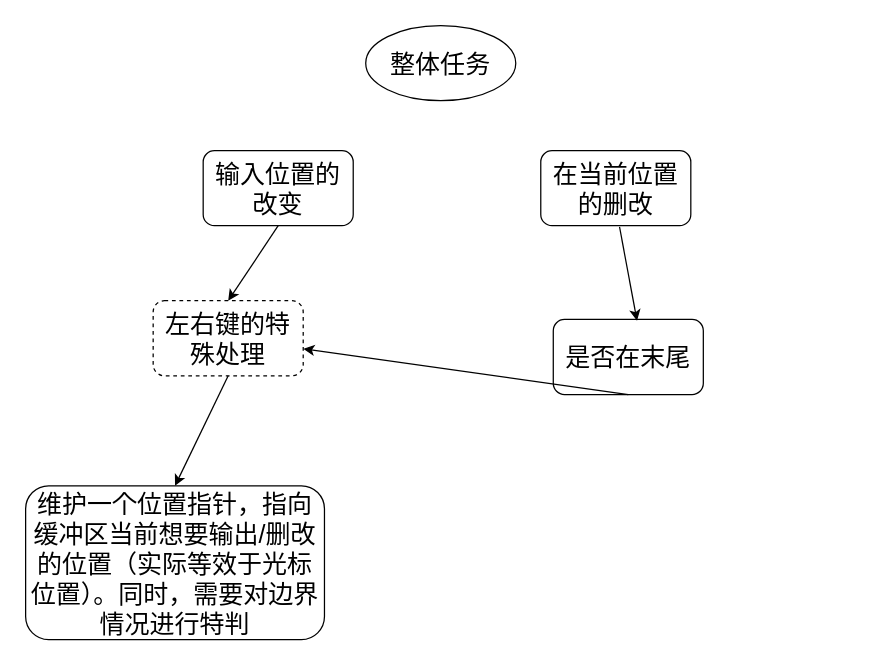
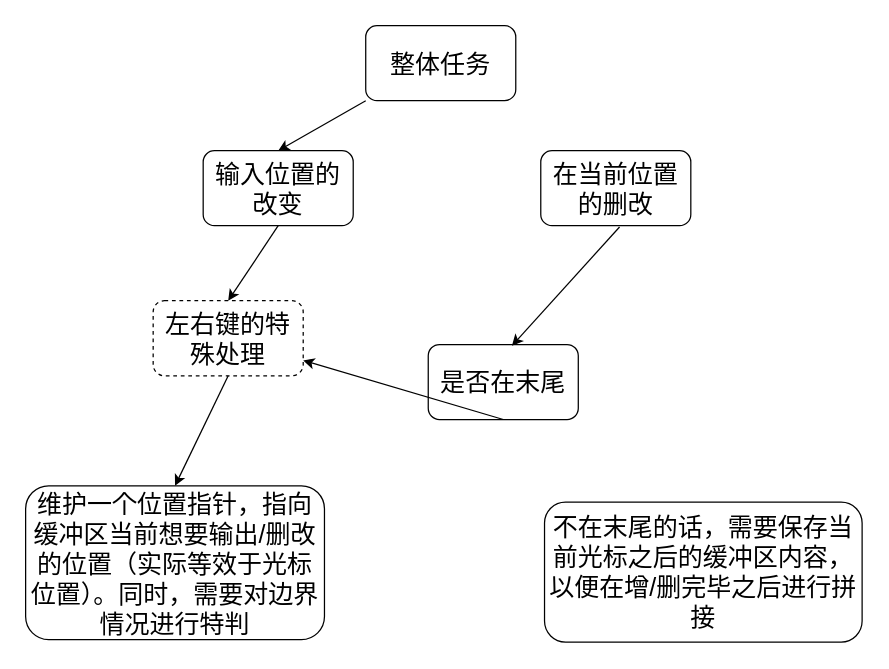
- <mxCell id="2" value="&lt;font style=&quot;font-size: 20px;&quot;&gt;整体任务&lt;/font&gt;" style="ellipse;whiteSpace=wrap;html=1;" parent="1" vertex="1"><mxGeometry x="292" y="20" width="120" height="60" as="geometry" /></mxCell>
+ <mxCell id="2" value="&lt;font style=&quot;font-size: 20px;&quot;&gt;整体任务&lt;/font&gt;" style="rounded=1;whiteSpace=wrap;html=1;" parent="1" vertex="1"><mxGeometry x="292" y="20" width="120" height="60" as="geometry" /></mxCell>
+ <mxCell id="5" value="" style="endArrow=classic;html=1;rounded=0;fontSize=20;exitX=0;exitY=1;exitDx=0;exitDy=0;entryX=0.5;entryY=0;entryDx=0;entryDy=0;" parent="1" source="2" target="3" edge="1"><mxGeometry width="50" height="50" relative="1" as="geometry"><mxPoint x="192" y="110" as="sourcePoint" /><mxPoint x="242" y="60" as="targetPoint" /></mxGeometry></mxCell>
- <mxCell id="8" value="是否在末尾" style="rounded=1;whiteSpace=wrap;html=1;fontSize=20;" parent="1" vertex="1"><mxGeometry x="442" y="255" width="120" height="60" as="geometry" /></mxCell>
+ <mxCell id="8" value="是否在末尾" style="rounded=1;whiteSpace=wrap;html=1;fontSize=20;" parent="1" vertex="1"><mxGeometry x="342" y="275" width="120" height="60" as="geometry" /></mxCell>
+ <mxCell id="12" value="不在末尾的话，需要保存当前光标之后的缓冲区内容，以便在增/删完毕之后进行拼接" style="rounded=1;whiteSpace=wrap;html=1;fontSize=20;" vertex="1" parent="1"><mxGeometry x="435" y="401" width="254" height="112" as="geometry" /></mxCell>
